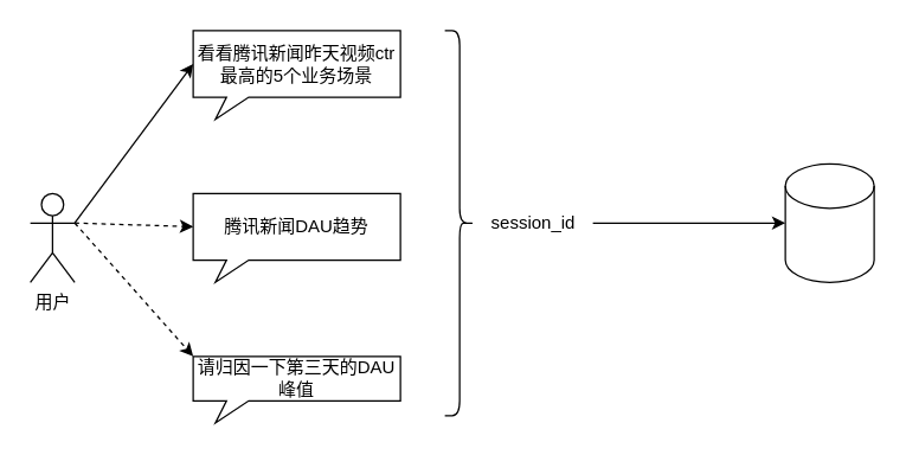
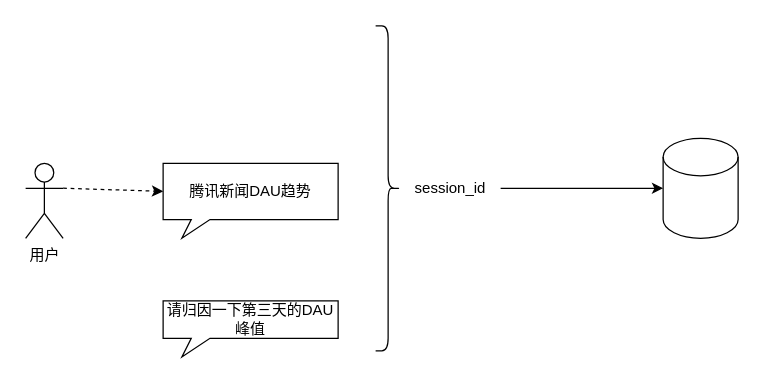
- <mxCell id="2" value="看看腾讯新闻昨天视频ctr最高的5个业务场景" style="whiteSpace=wrap;html=1;shape=mxgraph.basic.rectCallout;dx=30;dy=15;boundedLbl=1;" vertex="1" parent="1"><mxGeometry x="130" y="20" width="140" height="60" as="geometry" /></mxCell>
- <mxCell id="6" value="" style="endArrow=classic;html=1;rounded=0;entryX=0;entryY=0;entryDx=0;entryDy=22.5;entryPerimeter=0;exitX=1;exitY=0.333;exitDx=0;exitDy=0;exitPerimeter=0;" edge="1" parent="1" source="5" target="2"><mxGeometry width="50" height="50" relative="1" as="geometry"><mxPoint x="10" y="310" as="sourcePoint" /><mxPoint x="60" y="260" as="targetPoint" /></mxGeometry></mxCell>
- <mxCell id="8" value="" style="endArrow=classic;html=1;rounded=0;entryX=0;entryY=0;entryDx=0;entryDy=0;entryPerimeter=0;exitX=1;exitY=0.333;exitDx=0;exitDy=0;exitPerimeter=0;dashed=1;" edge="1" parent="1" source="5" target="4"><mxGeometry width="50" height="50" relative="1" as="geometry"><mxPoint x="60" y="160" as="sourcePoint" /><mxPoint x="145" y="200" as="targetPoint" /></mxGeometry></mxCell>
